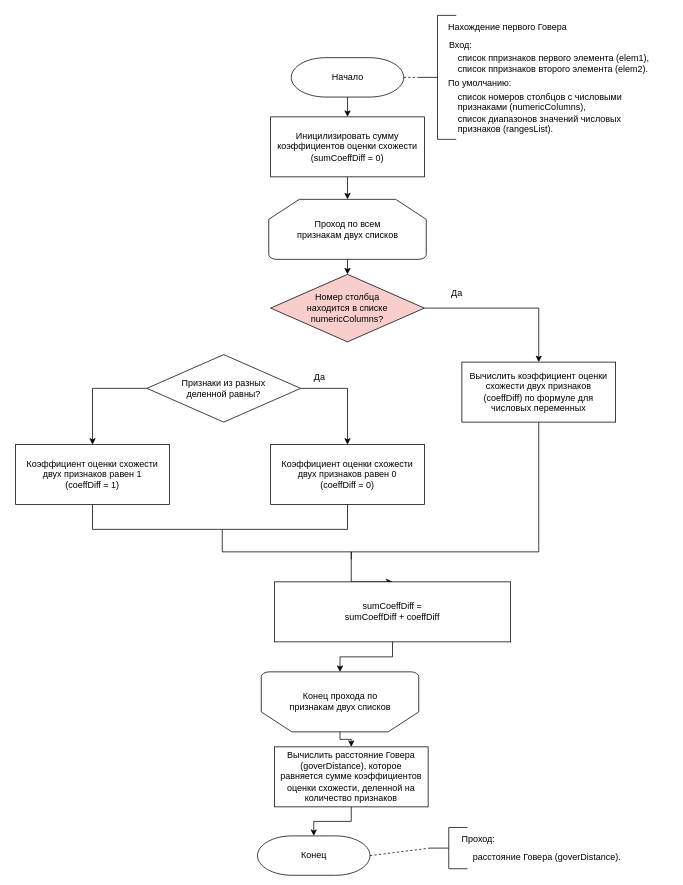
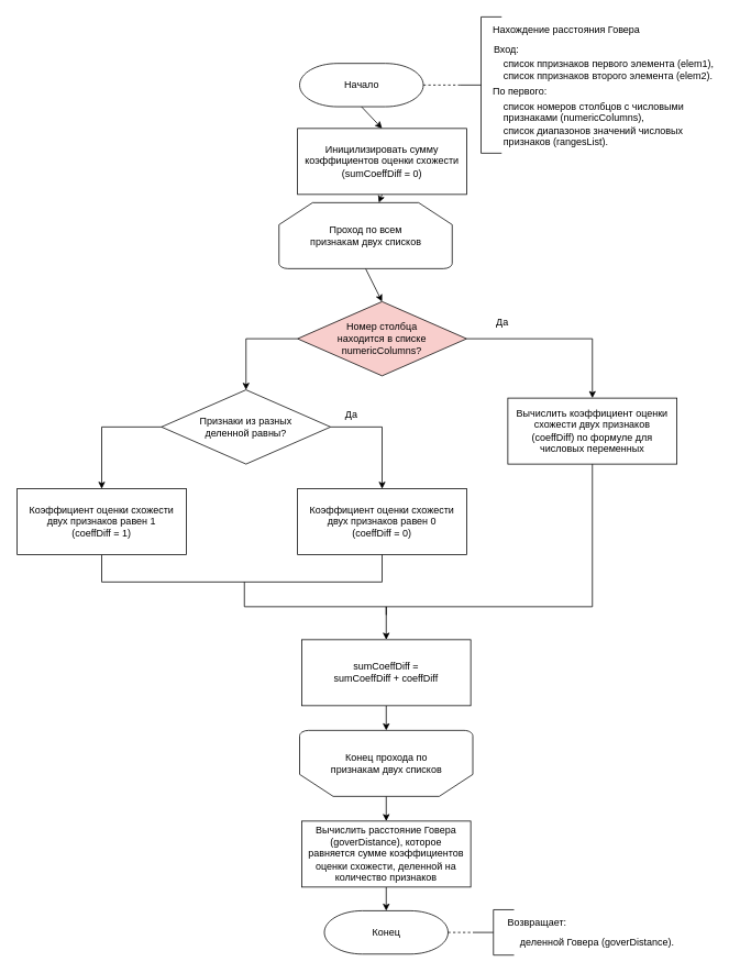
- <mxCell id="6" value="&lt;span style=&quot;font-size: 12px;&quot;&gt;Нахождение первого Говера&lt;/span&gt;" style="text;html=1;align=left;verticalAlign=middle;resizable=0;points=[];autosize=1;strokeColor=none;fillColor=none;fontSize=13;strokeWidth=1;" parent="1" vertex="1"><mxGeometry x="595" y="20.01" width="210" height="30" as="geometry" /></mxCell>
+ <mxCell id="6" value="&lt;span style=&quot;font-size: 12px;&quot;&gt;Нахождение расстояния Говера&lt;/span&gt;" style="text;html=1;align=left;verticalAlign=middle;resizable=0;points=[];autosize=1;strokeColor=none;fillColor=none;fontSize=13;strokeWidth=1;" parent="1" vertex="1"><mxGeometry x="595" y="20.01" width="210" height="30" as="geometry" /></mxCell>
- <mxCell id="4" value="Начало" style="strokeWidth=1;html=1;shape=mxgraph.flowchart.terminator;whiteSpace=wrap;strokeColor=default;gradientColor=none;" parent="1" vertex="1"><mxGeometry x="387.5" y="76.41" width="150" height="52.5" as="geometry" /></mxCell>
+ <mxCell id="4" value="Начало" style="strokeWidth=1;html=1;shape=mxgraph.flowchart.terminator;whiteSpace=wrap;strokeColor=default;gradientColor=none;" parent="1" vertex="1"><mxGeometry x="362.5" y="76.41" width="150" height="52.5" as="geometry" /></mxCell>
- <mxCell id="11" value="По умолчанию:" style="text;html=1;align=left;verticalAlign=middle;resizable=0;points=[];autosize=1;strokeColor=none;fillColor=none;" parent="1" vertex="1"><mxGeometry x="595" y="95.32" width="110" height="30" as="geometry" /></mxCell>
+ <mxCell id="11" value="По первого:" style="text;html=1;align=left;verticalAlign=middle;resizable=0;points=[];autosize=1;strokeColor=none;fillColor=none;" parent="1" vertex="1"><mxGeometry x="595" y="95.32" width="110" height="30" as="geometry" /></mxCell>
- <mxCell id="14" value="Проход по всем &lt;br&gt;признакам двух списков" style="strokeWidth=1;html=1;shape=mxgraph.flowchart.loop_limit;whiteSpace=wrap;" parent="1" vertex="1"><mxGeometry x="357.5" y="265.31" width="210" height="80" as="geometry" /></mxCell>
+ <mxCell id="14" value="Проход по всем &lt;br&gt;признакам двух списков" style="strokeWidth=1;html=1;shape=mxgraph.flowchart.loop_limit;whiteSpace=wrap;" parent="1" vertex="1"><mxGeometry x="337.5" y="245.31" width="210" height="80" as="geometry" /></mxCell>
+ <mxCell id="15" style="edgeStyle=orthogonalEdgeStyle;html=1;exitX=0;exitY=0.5;exitDx=0;exitDy=0;entryX=0.5;entryY=0;entryDx=0;entryDy=0;rounded=0;" parent="1" source="17" target="22" edge="1"><mxGeometry relative="1" as="geometry" /></mxCell>
- <mxCell id="28" value="sumCoeffDiff = &lt;br&gt;sumCoeffDiff + сoeffDiff" style="rounded=0;whiteSpace=wrap;html=1;strokeColor=default;strokeWidth=1;fontSize=12;gradientColor=none;" parent="1" vertex="1"><mxGeometry x="365" y="775.31" width="315" height="80" as="geometry" /></mxCell>
+ <mxCell id="28" value="sumCoeffDiff = &lt;br&gt;sumCoeffDiff + сoeffDiff" style="rounded=0;whiteSpace=wrap;html=1;strokeColor=default;strokeWidth=1;fontSize=12;gradientColor=none;" parent="1" vertex="1"><mxGeometry x="365" y="775.31" width="205" height="80" as="geometry" /></mxCell>
- <mxCell id="32" value="Конец прохода по&lt;br&gt;признакам двух списков" style="strokeWidth=1;html=1;shape=mxgraph.flowchart.loop_limit;whiteSpace=wrap;direction=west;" parent="1" vertex="1"><mxGeometry x="347.5" y="895.31" width="210" height="80" as="geometry" /></mxCell>
+ <mxCell id="32" value="Конец прохода по&lt;br&gt;признакам двух списков" style="strokeWidth=1;html=1;shape=mxgraph.flowchart.loop_limit;whiteSpace=wrap;direction=west;" parent="1" vertex="1"><mxGeometry x="362.5" y="885.31" width="210" height="80" as="geometry" /></mxCell>
- <mxCell id="36" value="Проход:" style="text;html=1;align=left;verticalAlign=middle;resizable=0;points=[];autosize=1;strokeColor=none;fillColor=none;fontSize=12;" parent="1" vertex="1"><mxGeometry x="612.5" y="1102.79" width="100" height="30" as="geometry" /></mxCell>
+ <mxCell id="36" value="Возвращает:" style="text;html=1;align=left;verticalAlign=middle;resizable=0;points=[];autosize=1;strokeColor=none;fillColor=none;fontSize=12;" parent="1" vertex="1"><mxGeometry x="612.5" y="1102.79" width="100" height="30" as="geometry" /></mxCell>
- <mxCell id="33" value="Конец" style="strokeWidth=1;html=1;shape=mxgraph.flowchart.terminator;whiteSpace=wrap;strokeColor=default;gradientColor=none;" parent="1" vertex="1"><mxGeometry x="342.5" y="1114.05" width="150" height="52.5" as="geometry" /></mxCell>
+ <mxCell id="33" value="Конец" style="strokeWidth=1;html=1;shape=mxgraph.flowchart.terminator;whiteSpace=wrap;strokeColor=default;gradientColor=none;" parent="1" vertex="1"><mxGeometry x="392.5" y="1104.05" width="150" height="52.5" as="geometry" /></mxCell>
- <mxCell id="37" value="&lt;span style=&quot;text-align: center;&quot;&gt;расстояние Говера&amp;nbsp;&lt;/span&gt;&lt;span style=&quot;text-align: center;&quot;&gt;(goverDistance).&lt;/span&gt;" style="text;html=1;align=left;verticalAlign=middle;resizable=0;points=[];autosize=1;strokeColor=none;fillColor=none;fontSize=12;" parent="1" vertex="1"><mxGeometry x="627.5" y="1126.55" width="220" height="30" as="geometry" /></mxCell>
+ <mxCell id="37" value="&lt;span style=&quot;text-align: center;&quot;&gt;деленной Говера&amp;nbsp;&lt;/span&gt;&lt;span style=&quot;text-align: center;&quot;&gt;(goverDistance).&lt;/span&gt;" style="text;html=1;align=left;verticalAlign=middle;resizable=0;points=[];autosize=1;strokeColor=none;fillColor=none;fontSize=12;" parent="1" vertex="1"><mxGeometry x="627.5" y="1126.55" width="220" height="30" as="geometry" /></mxCell>
